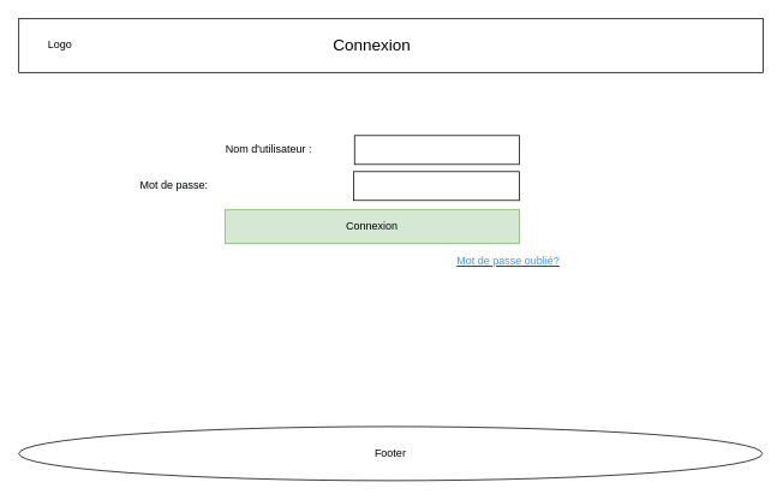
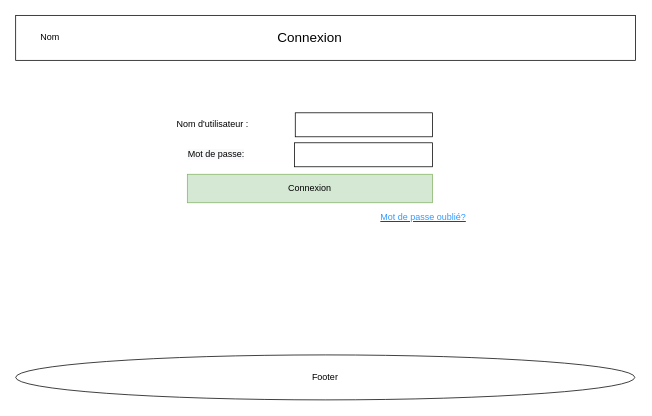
- <mxCell id="3" value="Logo" style="text;html=1;strokeColor=none;fillColor=none;align=center;verticalAlign=middle;whiteSpace=wrap;rounded=0;" vertex="1" parent="1"><mxGeometry x="46" y="40" width="40" height="20" as="geometry" /></mxCell>
+ <mxCell id="3" value="Nom" style="text;html=1;strokeColor=none;fillColor=none;align=center;verticalAlign=middle;whiteSpace=wrap;rounded=0;" vertex="1" parent="1"><mxGeometry x="46" y="40" width="40" height="20" as="geometry" /></mxCell>
- <mxCell id="8" value="Nom d'utilisateur :&amp;nbsp;" style="text;html=1;strokeColor=none;fillColor=none;align=center;verticalAlign=middle;whiteSpace=wrap;rounded=0;" vertex="1" parent="1"><mxGeometry x="227" y="156" width="145" height="20" as="geometry" /></mxCell>
+ <mxCell id="8" value="Nom d'utilisateur :&amp;nbsp;" style="text;html=1;strokeColor=none;fillColor=none;align=center;verticalAlign=middle;whiteSpace=wrap;rounded=0;" vertex="1" parent="1"><mxGeometry x="212" y="156" width="145" height="20" as="geometry" /></mxCell>
- <mxCell id="9" value="&lt;span style=&quot;color: rgb(0 , 0 , 0) ; font-family: &amp;#34;helvetica&amp;#34; ; font-size: 12px ; font-style: normal ; font-weight: 400 ; letter-spacing: normal ; text-align: center ; text-indent: 0px ; text-transform: none ; word-spacing: 0px ; background-color: rgb(248 , 249 , 250) ; display: inline ; float: none&quot;&gt;Mot de passe:&lt;/span&gt;" style="text;whiteSpace=wrap;html=1;" vertex="1" parent="1"><mxGeometry x="153" y="192" width="128" height="28" as="geometry" /></mxCell>
+ <mxCell id="9" value="&lt;span style=&quot;color: rgb(0 , 0 , 0) ; font-family: &amp;#34;helvetica&amp;#34; ; font-size: 12px ; font-style: normal ; font-weight: 400 ; letter-spacing: normal ; text-align: center ; text-indent: 0px ; text-transform: none ; word-spacing: 0px ; background-color: rgb(248 , 249 , 250) ; display: inline ; float: none&quot;&gt;Mot de passe:&lt;/span&gt;" style="text;whiteSpace=wrap;html=1;" vertex="1" parent="1"><mxGeometry x="248" y="192" width="128" height="28" as="geometry" /></mxCell>
